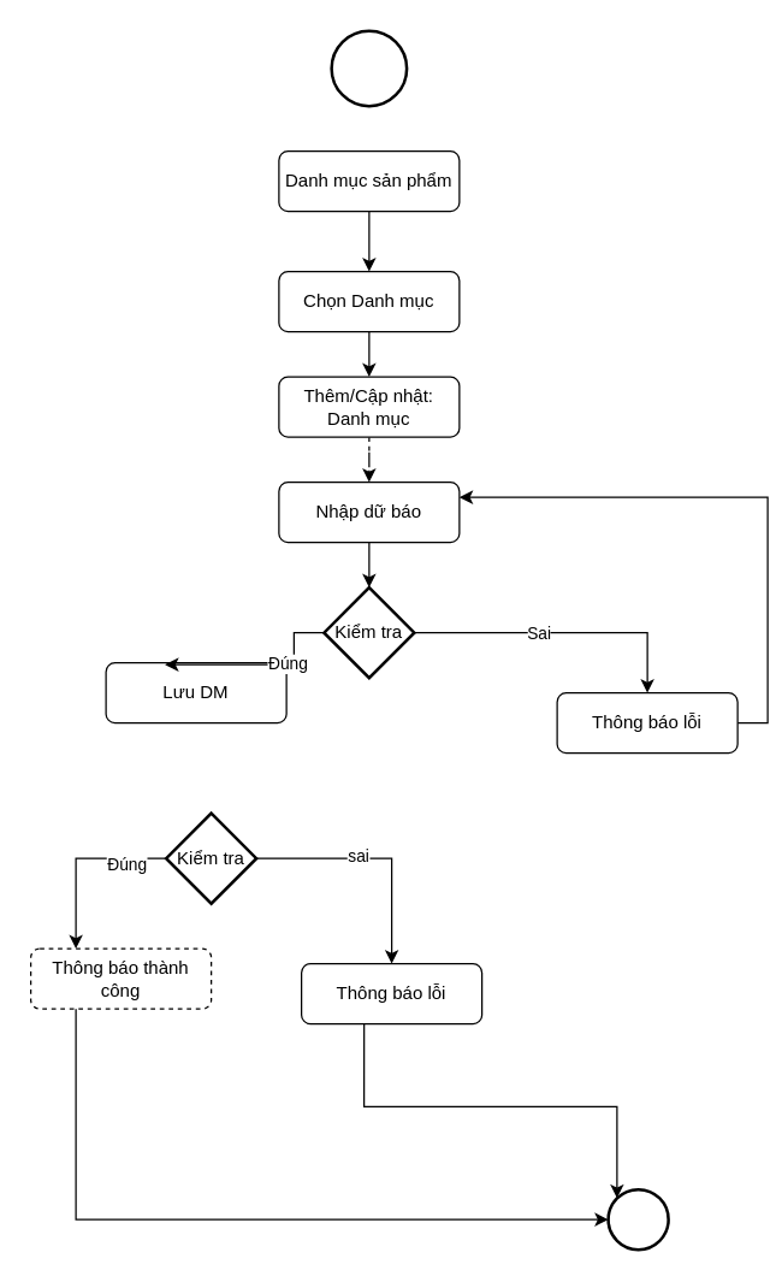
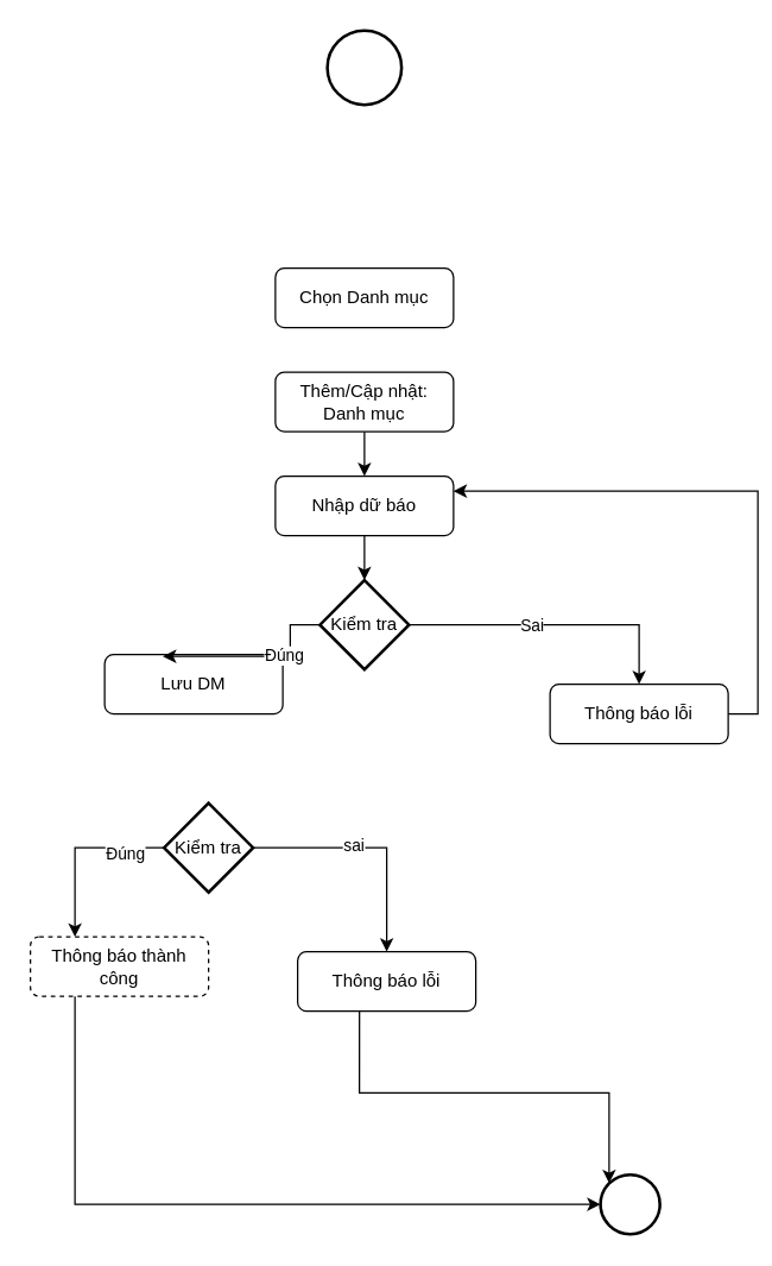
- <mxCell id="4" value="Danh mục sản phẩm" style="rounded=1;whiteSpace=wrap;html=1;fontSize=12;glass=0;strokeWidth=1;shadow=0;" vertex="1" parent="1"><mxGeometry x="185" y="100" width="120" height="40" as="geometry" /></mxCell>
- <mxCell id="3" style="edgeStyle=orthogonalEdgeStyle;rounded=0;orthogonalLoop=1;jettySize=auto;html=1;" edge="1" parent="1" source="4" target="6"><mxGeometry relative="1" as="geometry" /></mxCell>
- <mxCell id="5" style="edgeStyle=orthogonalEdgeStyle;rounded=0;orthogonalLoop=1;jettySize=auto;html=1;entryX=0.5;entryY=0;entryDx=0;entryDy=0;" edge="1" parent="1" source="6" target="8"><mxGeometry relative="1" as="geometry" /></mxCell>
- <mxCell id="7" style="edgeStyle=orthogonalEdgeStyle;rounded=0;orthogonalLoop=1;jettySize=auto;html=1;entryX=0.5;entryY=0;entryDx=0;entryDy=0;dashed=1;" edge="1" parent="1" source="8" target="10"><mxGeometry relative="1" as="geometry" /></mxCell>
+ <mxCell id="7" style="edgeStyle=orthogonalEdgeStyle;rounded=0;orthogonalLoop=1;jettySize=auto;html=1;entryX=0.5;entryY=0;entryDx=0;entryDy=0;" edge="1" parent="1" source="8" target="10"><mxGeometry relative="1" as="geometry" /></mxCell>
